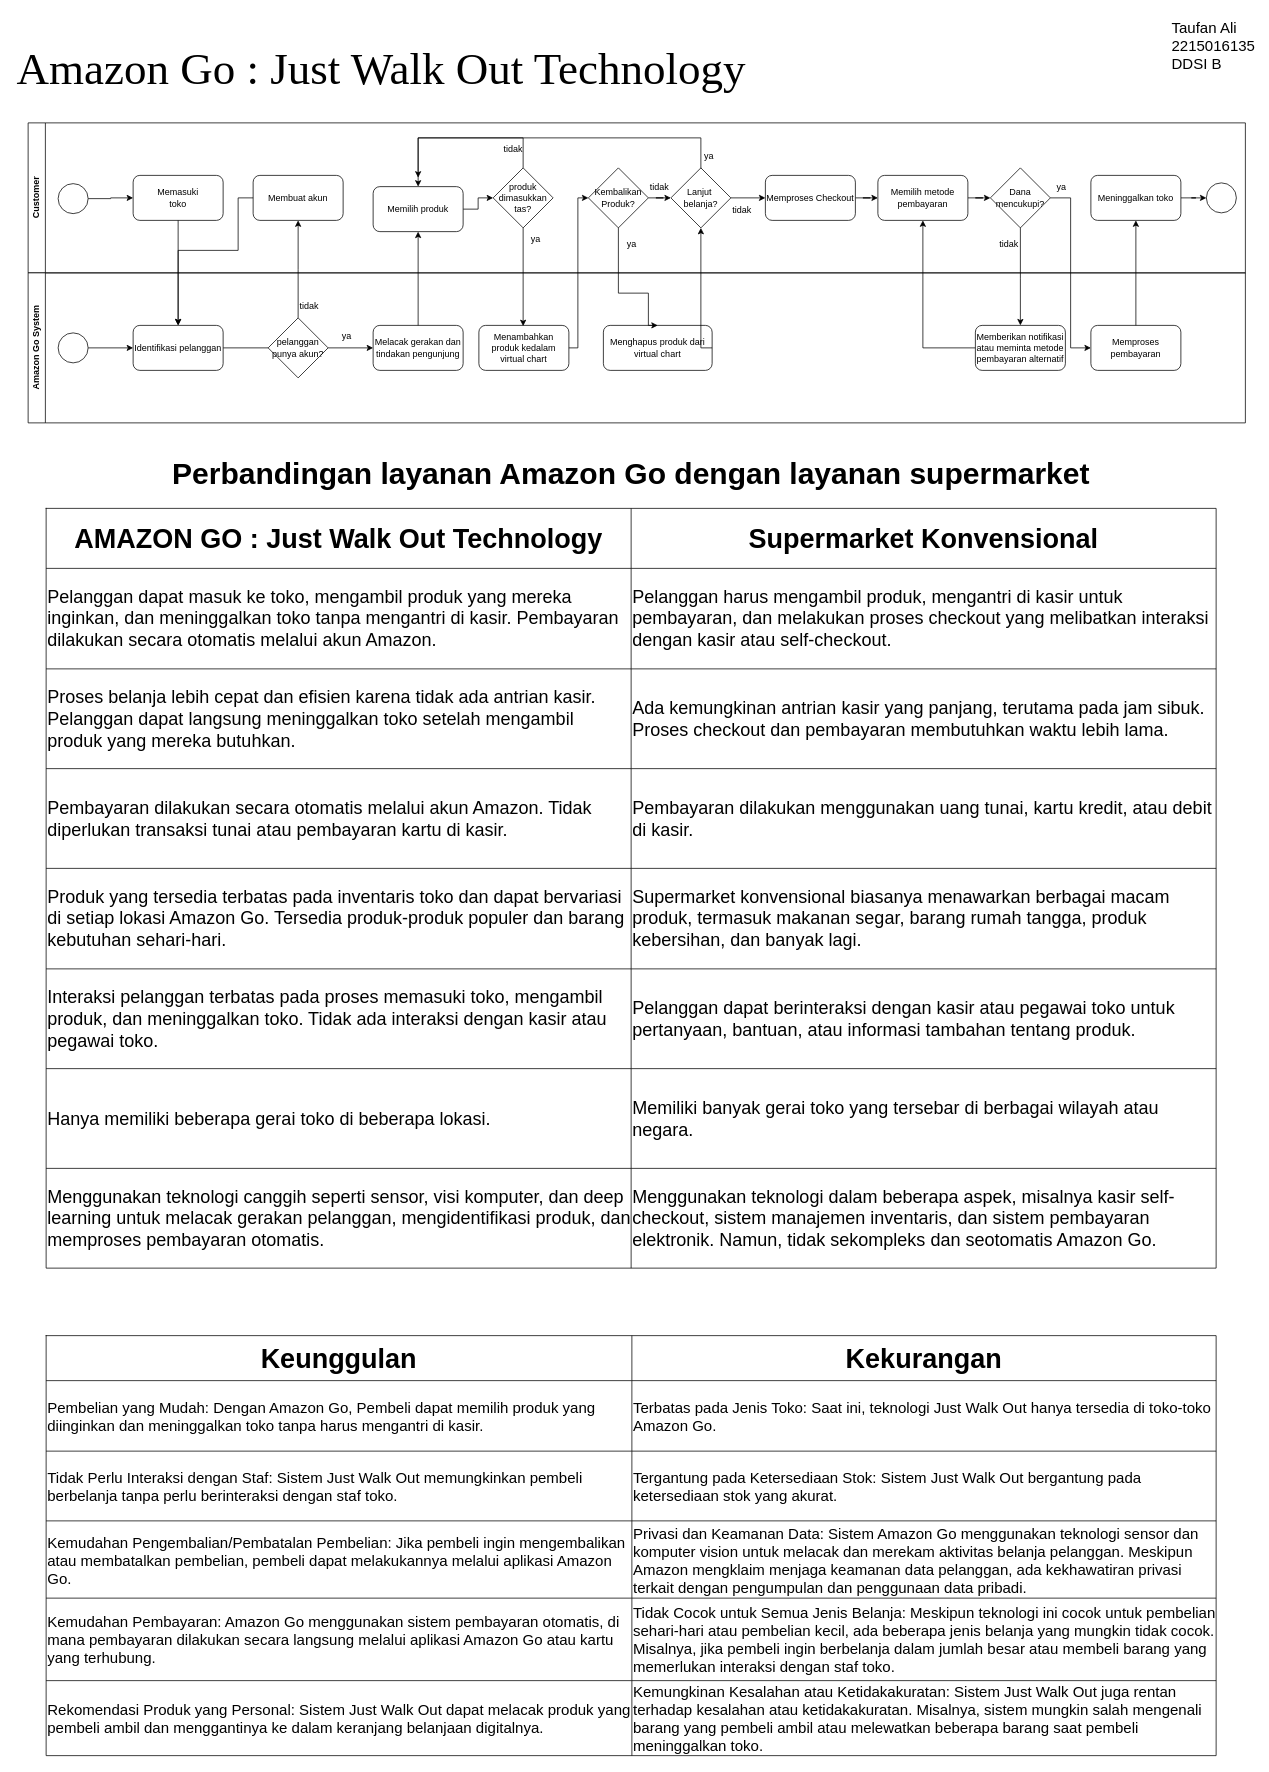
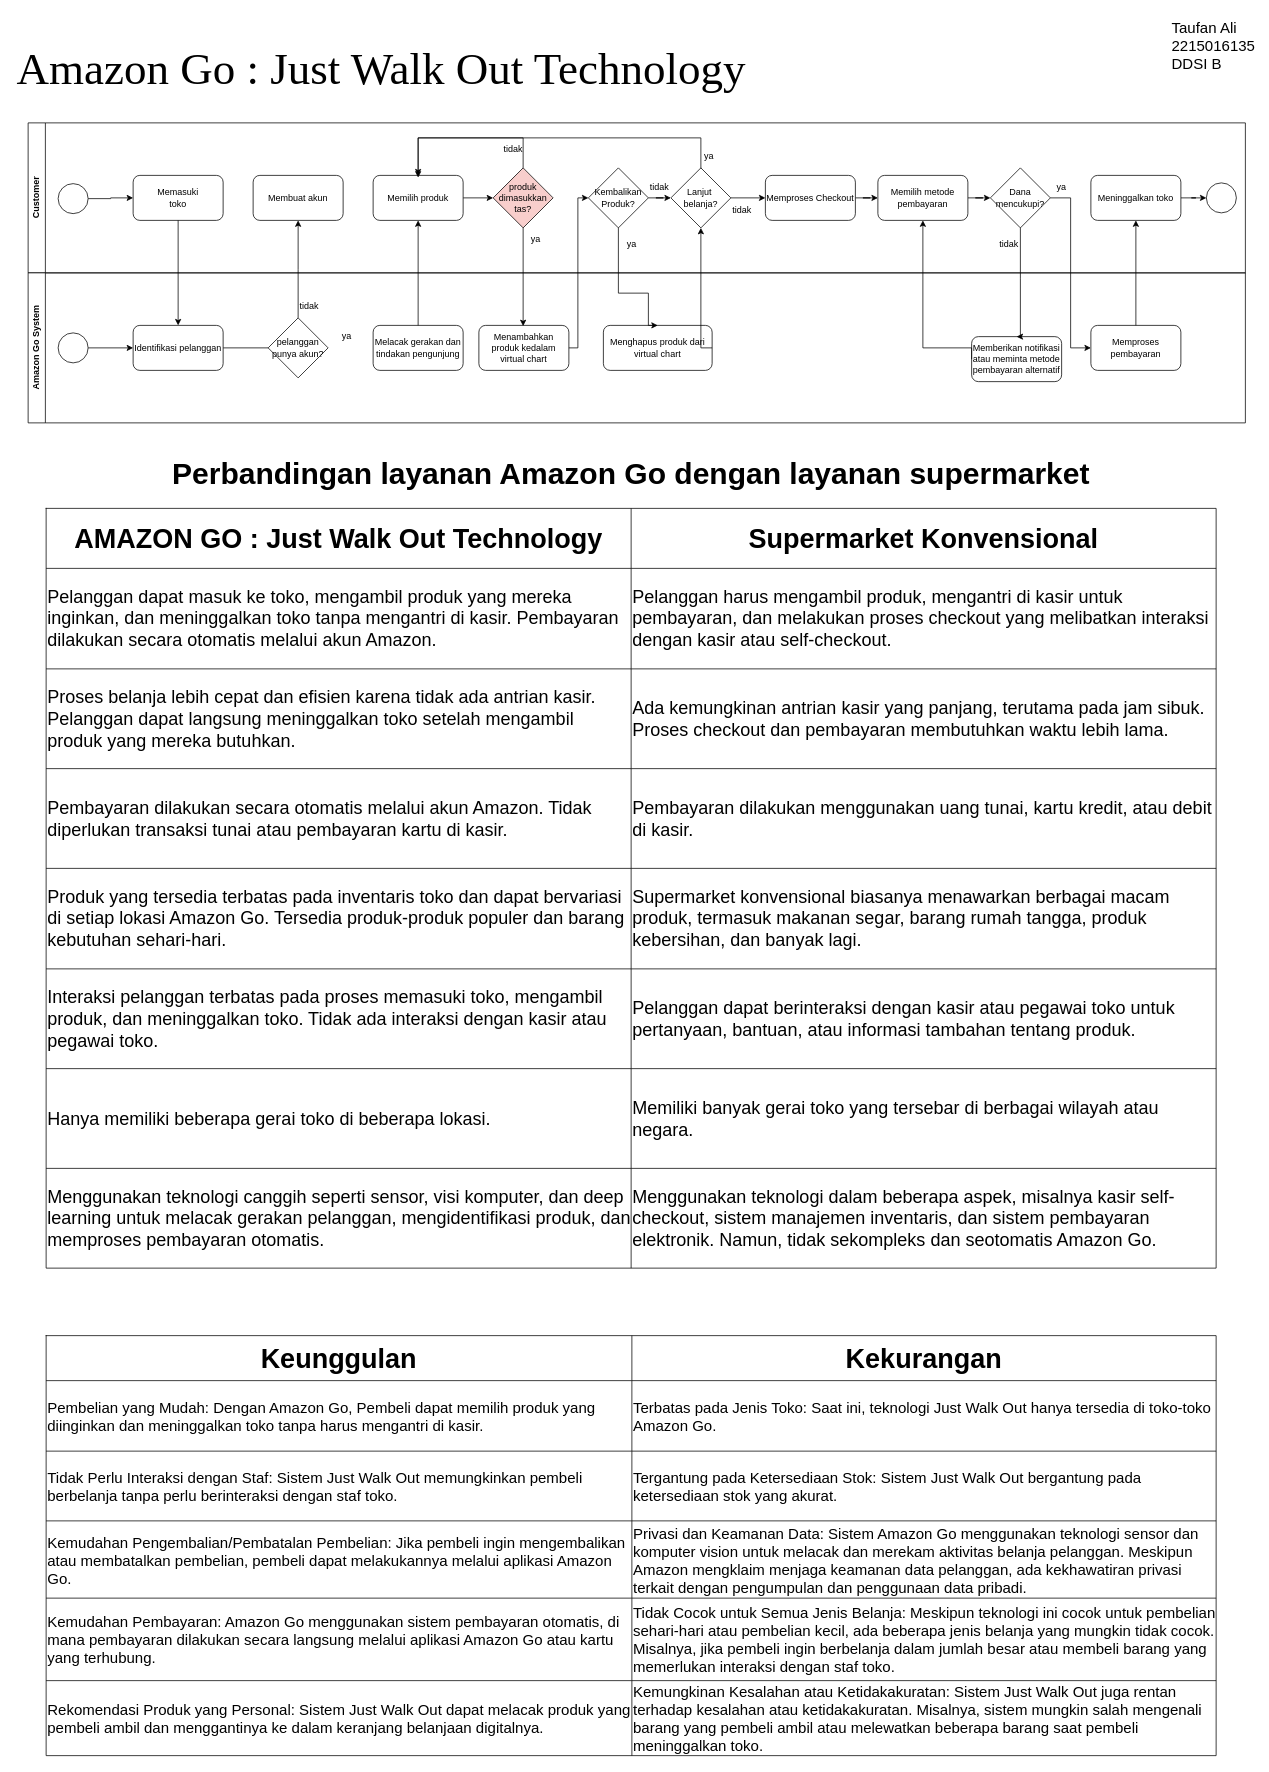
- <mxCell id="10" value="produk dimasukkan tas?" style="rhombus;whiteSpace=wrap;html=1;movable=1;resizable=1;rotatable=1;deletable=1;editable=1;locked=0;connectable=1;" parent="2" vertex="1"><mxGeometry x="620" y="60" width="80" height="80" as="geometry" /></mxCell>
+ <mxCell id="10" value="produk dimasukkan tas?" style="rhombus;whiteSpace=wrap;html=1;movable=1;resizable=1;rotatable=1;deletable=1;editable=1;locked=0;connectable=1;fillColor=#f8cecc;" parent="2" vertex="1"><mxGeometry x="620" y="60" width="80" height="80" as="geometry" /></mxCell>
- <mxCell id="8" value="Memilih produk" style="rounded=1;whiteSpace=wrap;html=1;movable=1;resizable=1;rotatable=1;deletable=1;editable=1;locked=0;connectable=1;" parent="2" vertex="1"><mxGeometry x="460" y="85" width="120" height="60" as="geometry" /></mxCell>
+ <mxCell id="8" value="Memilih produk" style="rounded=1;whiteSpace=wrap;html=1;movable=1;resizable=1;rotatable=1;deletable=1;editable=1;locked=0;connectable=1;" parent="2" vertex="1"><mxGeometry x="460" y="70" width="120" height="60" as="geometry" /></mxCell>
- <mxCell id="49" style="edgeStyle=orthogonalEdgeStyle;rounded=0;orthogonalLoop=1;jettySize=auto;html=1;entryX=0.5;entryY=0;entryDx=0;entryDy=0;movable=1;resizable=1;rotatable=1;deletable=1;editable=1;locked=0;connectable=1;" parent="1" source="6" target="34" edge="1"><mxGeometry relative="1" as="geometry"><mxPoint x="237" y="373" as="targetPoint" /><Array as="points"><mxPoint x="317" y="263" /><mxPoint x="317" y="333" /><mxPoint x="237" y="333" /></Array></mxGeometry></mxCell>
- <mxCell id="35" value="" style="edgeStyle=orthogonalEdgeStyle;rounded=0;orthogonalLoop=1;jettySize=auto;html=1;movable=1;resizable=1;rotatable=1;deletable=1;editable=1;locked=0;connectable=1;" parent="32" source="36" target="38" edge="1"><mxGeometry relative="1" as="geometry" /></mxCell>
- <mxCell id="44" value="Memberikan notifikasi atau meminta metode pembayaran alternatif" style="rounded=1;whiteSpace=wrap;html=1;movable=1;resizable=1;rotatable=1;deletable=1;editable=1;locked=0;connectable=1;" parent="32" vertex="1"><mxGeometry x="1263" y="70" width="120" height="60" as="geometry" /></mxCell>
+ <mxCell id="44" value="Memberikan notifikasi atau meminta metode pembayaran alternatif" style="rounded=1;whiteSpace=wrap;html=1;movable=1;resizable=1;rotatable=1;deletable=1;editable=1;locked=0;connectable=1;" parent="32" vertex="1"><mxGeometry x="1258" y="85" width="120" height="60" as="geometry" /></mxCell>
